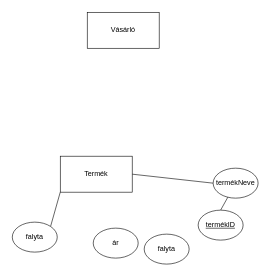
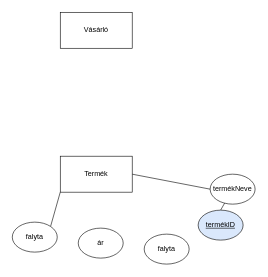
- <mxCell id="2" value="Vásárló" style="rounded=0;whiteSpace=wrap;html=1;" vertex="1" parent="1"><mxGeometry x="145" y="20" width="120" height="60" as="geometry" /></mxCell>
+ <mxCell id="2" value="Vásárló" style="rounded=0;whiteSpace=wrap;html=1;" vertex="1" parent="1"><mxGeometry x="100" y="20" width="120" height="60" as="geometry" /></mxCell>
- <mxCell id="8" value="termékNeve" style="ellipse;whiteSpace=wrap;html=1;" vertex="1" parent="1"><mxGeometry x="355" y="280" width="75" height="50" as="geometry" /></mxCell>
+ <mxCell id="8" value="termékNeve" style="ellipse;whiteSpace=wrap;html=1;" vertex="1" parent="1"><mxGeometry x="350" y="290" width="75" height="50" as="geometry" /></mxCell>
- <mxCell id="10" value="&lt;u&gt;termékID&lt;/u&gt;" style="ellipse;whiteSpace=wrap;html=1;" vertex="1" parent="1"><mxGeometry x="330" y="350" width="75" height="50" as="geometry" /></mxCell>
+ <mxCell id="10" value="&lt;u&gt;termékID&lt;/u&gt;" style="ellipse;whiteSpace=wrap;html=1;fillColor=#dae8fc;" vertex="1" parent="1"><mxGeometry x="330" y="350" width="75" height="50" as="geometry" /></mxCell>
- <mxCell id="7" value="ár" style="ellipse;whiteSpace=wrap;html=1;" vertex="1" parent="1"><mxGeometry x="155" y="380" width="75" height="50" as="geometry" /></mxCell>
+ <mxCell id="7" value="ár" style="ellipse;whiteSpace=wrap;html=1;" vertex="1" parent="1"><mxGeometry x="130" y="380" width="75" height="50" as="geometry" /></mxCell>
